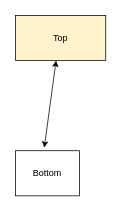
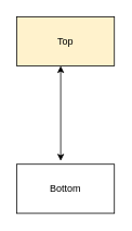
- <mxCell id="4" value="Bottom" style="rounded=0;whiteSpace=wrap;html=1;" vertex="1" parent="1"><mxGeometry x="20" y="200" width="85" height="60" as="geometry" /></mxCell>
+ <mxCell id="4" value="Bottom" style="rounded=0;whiteSpace=wrap;html=1;" vertex="1" parent="1"><mxGeometry x="20" y="200" width="120" height="60" as="geometry" /></mxCell>
